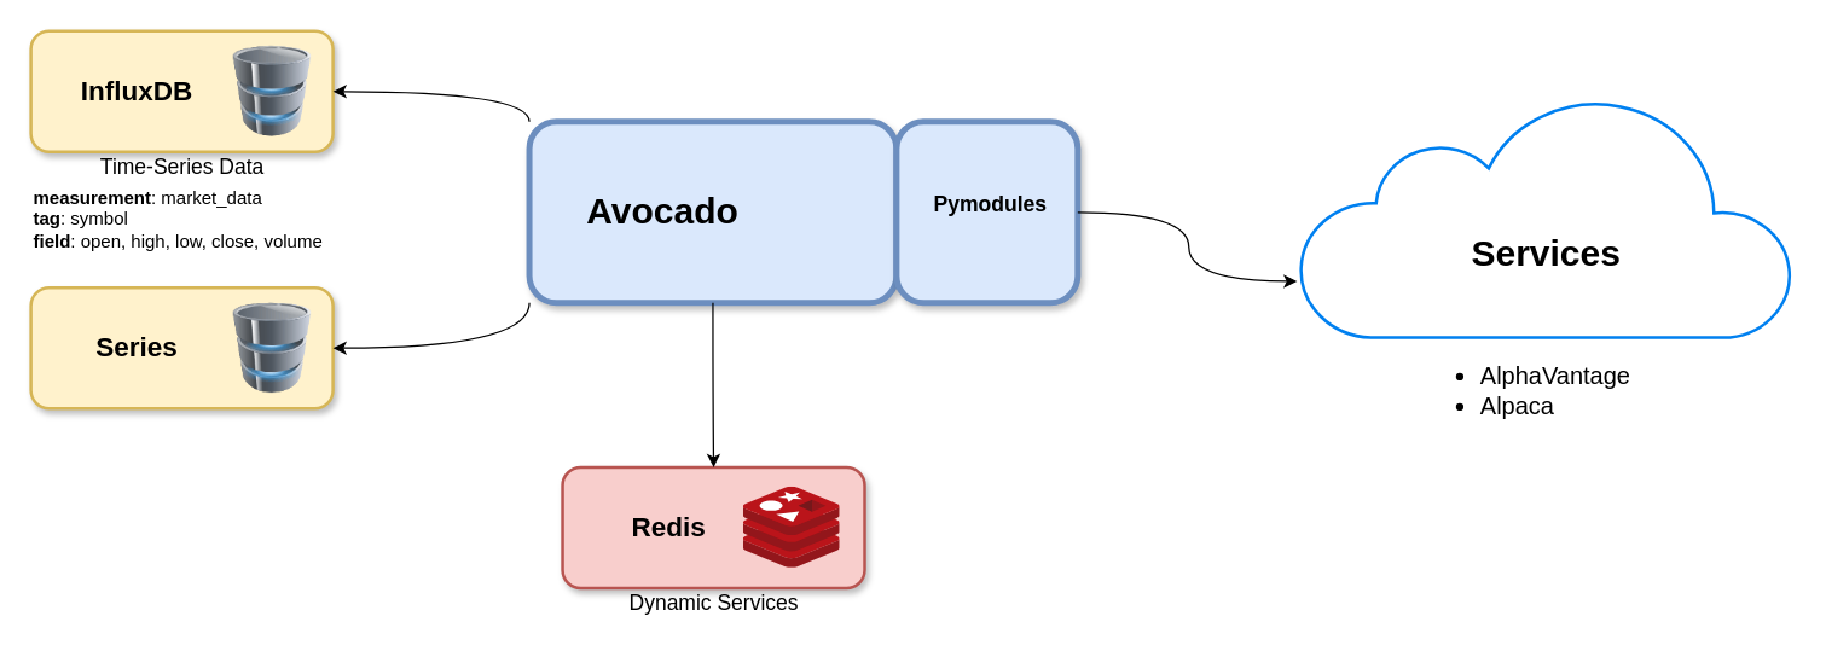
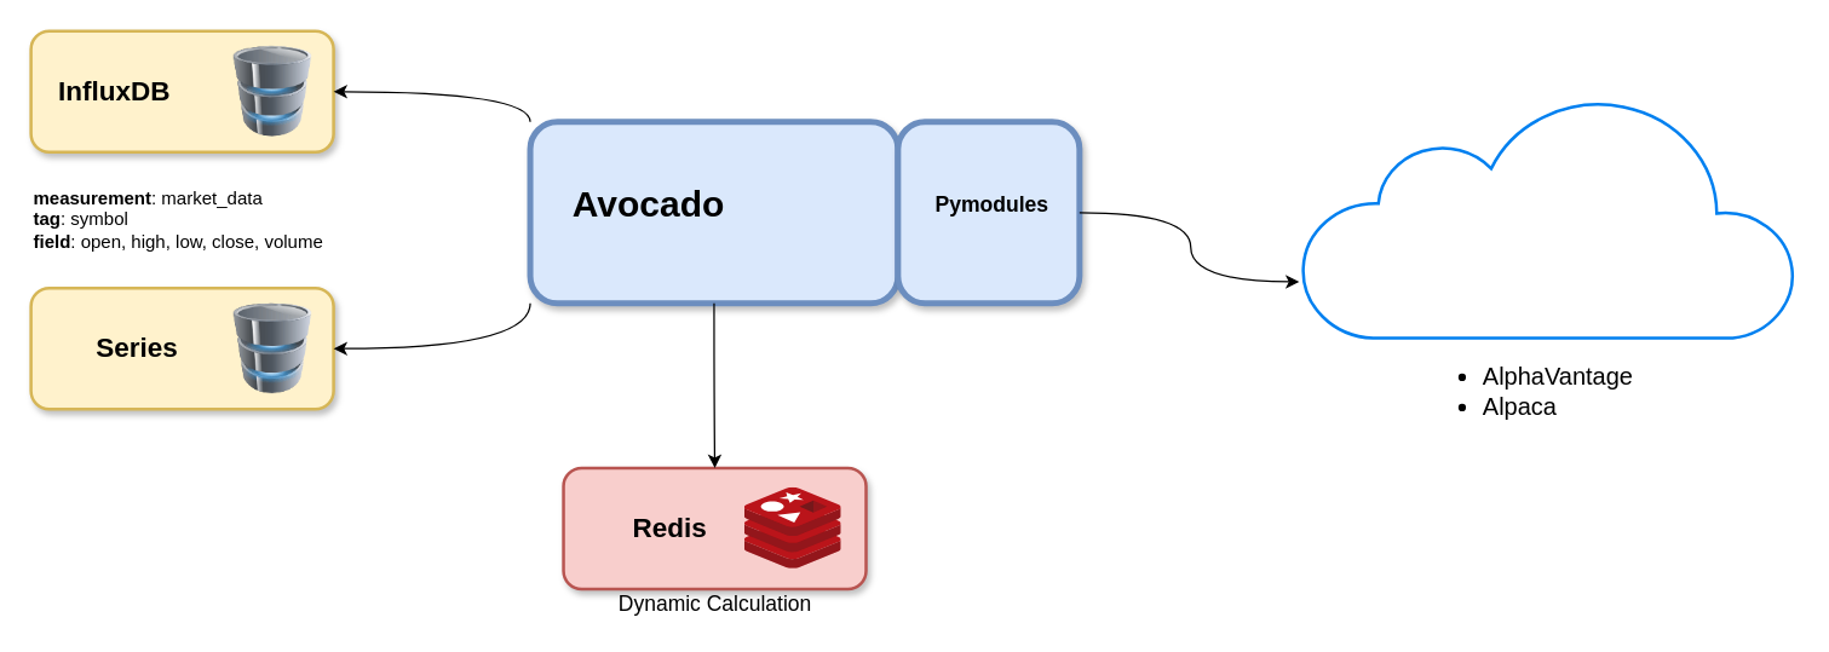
- <mxCell id="25" value="&lt;h2&gt;InfluxDB&lt;/h2&gt;" style="text;html=1;resizable=0;autosize=1;align=center;verticalAlign=middle;points=[];fillColor=none;strokeColor=none;rounded=0;shadow=1;glass=0;" parent="22" vertex="1"><mxGeometry x="20" y="15" width="100" height="50" as="geometry" /></mxCell>
+ <mxCell id="25" value="&lt;h2&gt;InfluxDB&lt;/h2&gt;" style="text;html=1;resizable=0;autosize=1;align=center;verticalAlign=middle;points=[];fillColor=none;strokeColor=none;rounded=0;shadow=1;glass=0;" parent="22" vertex="1"><mxGeometry x="5" y="15" width="100" height="50" as="geometry" /></mxCell>
- <mxCell id="26" value="&lt;div style=&quot;font-size: 14px&quot;&gt;&lt;font style=&quot;font-size: 14px&quot;&gt;Time-Series Data&lt;/font&gt;&lt;/div&gt;" style="text;html=1;resizable=0;autosize=1;align=center;verticalAlign=middle;points=[];fillColor=none;strokeColor=none;rounded=0;shadow=1;glass=0;" parent="21" vertex="1"><mxGeometry x="30" y="80" width="140" height="20" as="geometry" /></mxCell>
- <mxCell id="5" value="&lt;h1&gt;Avocado&lt;/h1&gt;" style="text;html=1;resizable=0;autosize=1;align=center;verticalAlign=middle;points=[];fillColor=none;strokeColor=none;rounded=0;" parent="3" vertex="1"><mxGeometry x="23.45" y="35" width="130" height="50" as="geometry" /></mxCell>
+ <mxCell id="5" value="&lt;h1&gt;Avocado&lt;/h1&gt;" style="text;html=1;resizable=0;autosize=1;align=center;verticalAlign=middle;points=[];fillColor=none;strokeColor=none;rounded=0;" parent="3" vertex="1"><mxGeometry x="13.45" y="30" width="130" height="50" as="geometry" /></mxCell>
- <mxCell id="29" value="&lt;h1&gt;Services&lt;/h1&gt;" style="text;html=1;resizable=0;autosize=1;align=center;verticalAlign=middle;points=[];fillColor=none;strokeColor=none;rounded=0;shadow=1;glass=0;" parent="27" vertex="1"><mxGeometry x="98.45" y="80" width="130" height="50" as="geometry" /></mxCell>
- <mxCell id="15" value="&lt;font style=&quot;font-size: 14px&quot;&gt;Dynamic Services&lt;/font&gt;" style="text;html=1;resizable=0;autosize=1;align=center;verticalAlign=middle;points=[];fillColor=none;strokeColor=none;rounded=0;shadow=1;glass=0;" parent="10" vertex="1"><mxGeometry x="20" y="80" width="160" height="20" as="geometry" /></mxCell>
+ <mxCell id="15" value="&lt;font style=&quot;font-size: 14px&quot;&gt;Dynamic Calculation&lt;/font&gt;" style="text;html=1;resizable=0;autosize=1;align=center;verticalAlign=middle;points=[];fillColor=none;strokeColor=none;rounded=0;shadow=1;glass=0;" parent="10" vertex="1"><mxGeometry x="20" y="80" width="160" height="20" as="geometry" /></mxCell>
